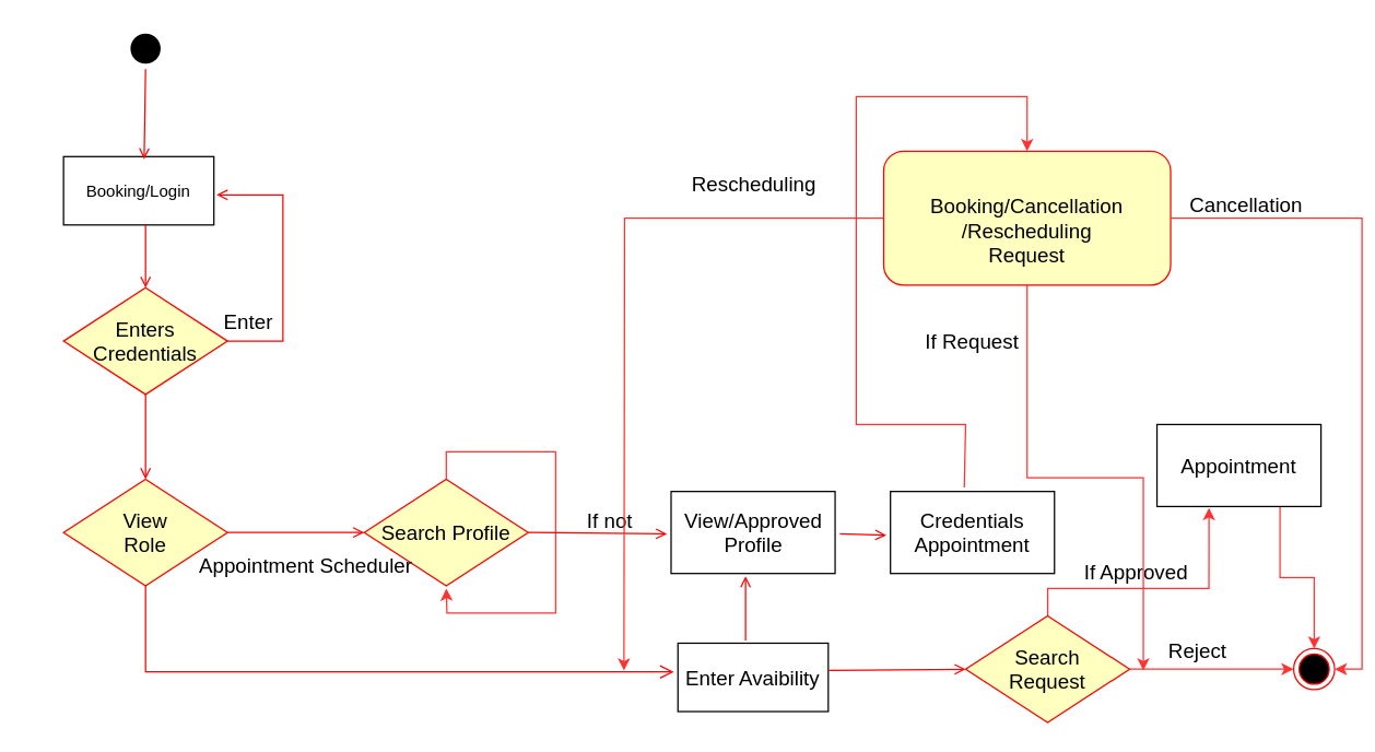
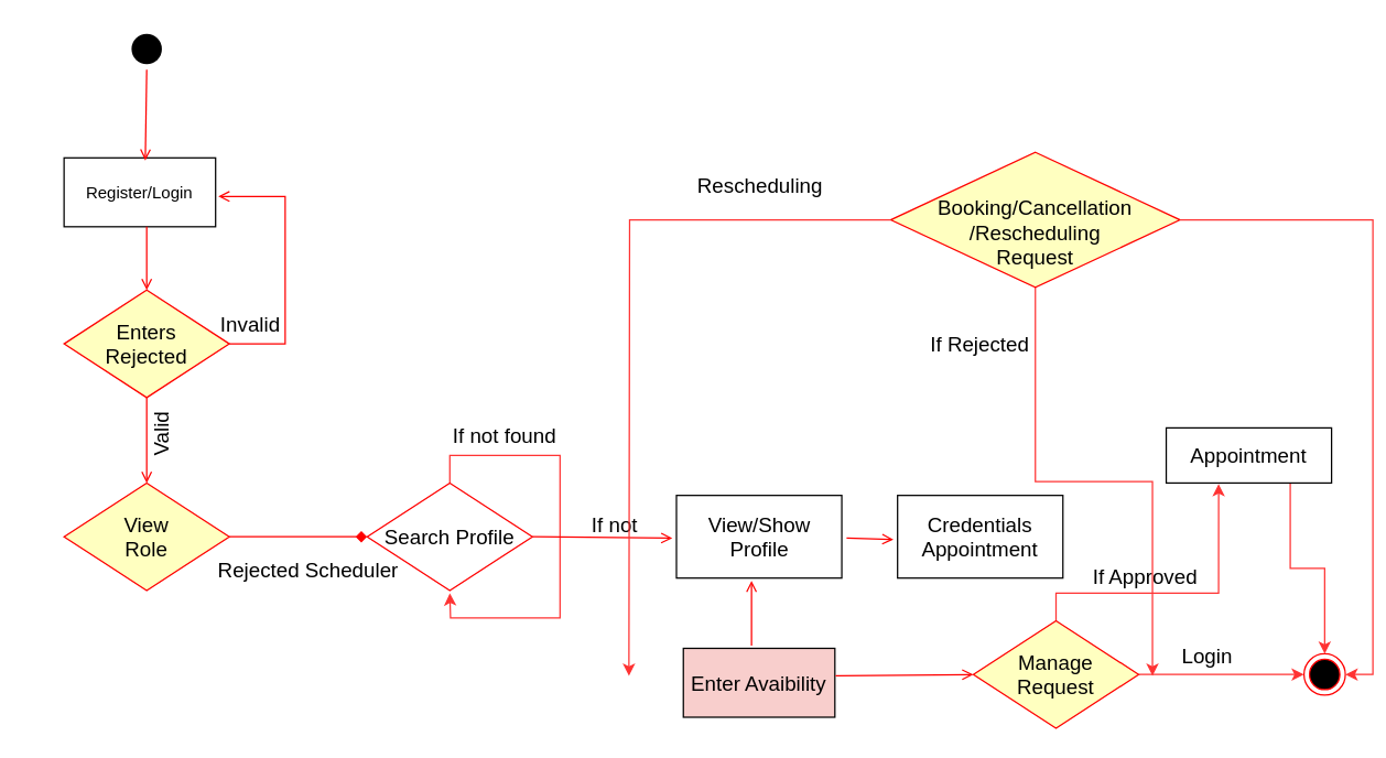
- <mxCell id="4" value="Booking/Login" style="" parent="1" vertex="1"><mxGeometry x="46" y="114" width="110" height="50" as="geometry" /></mxCell>
+ <mxCell id="4" value="Register/Login" style="" parent="1" vertex="1"><mxGeometry x="46" y="114" width="110" height="50" as="geometry" /></mxCell>
- <mxCell id="40" value="Cancellation" style="text;html=1;align=center;verticalAlign=middle;resizable=0;points=[];autosize=1;strokeColor=none;fillColor=none;fontSize=15;" parent="1" vertex="1"><mxGeometry x="856" y="134" width="110" height="30" as="geometry" /></mxCell>
- <mxCell id="35" value="&lt;div&gt;&lt;br&gt;&lt;/div&gt;&lt;div&gt;Booking/Cancellation&lt;/div&gt;&lt;div&gt;/Rescheduling&lt;/div&gt;&lt;div&gt;Request&lt;br&gt;&lt;/div&gt;" style="whiteSpace=wrap;html=1;fillColor=#ffffc0;strokeColor=#ff0000;fontSize=15;rounded=1;" parent="1" vertex="1"><mxGeometry x="646" y="110" width="210" height="98" as="geometry" /></mxCell>
+ <mxCell id="35" value="&lt;div&gt;&lt;br&gt;&lt;/div&gt;&lt;div&gt;Booking/Cancellation&lt;/div&gt;&lt;div&gt;/Rescheduling&lt;/div&gt;&lt;div&gt;Request&lt;br&gt;&lt;/div&gt;" style="rhombus;whiteSpace=wrap;html=1;fillColor=#ffffc0;strokeColor=#ff0000;fontSize=15;" parent="1" vertex="1"><mxGeometry x="646" y="110" width="210" height="98" as="geometry" /></mxCell>
- <mxCell id="41" value="" style="endArrow=classic;html=1;rounded=0;strokeColor=#FF3333;exitX=0.45;exitY=-0.05;exitDx=0;exitDy=0;entryX=0.5;entryY=0;entryDx=0;entryDy=0;exitPerimeter=0;" edge="1" parent="1" source="20" target="35"><mxGeometry width="50" height="50" relative="1" as="geometry"><mxPoint x="486" y="270" as="sourcePoint" /><mxPoint x="746" y="70" as="targetPoint" /><Array as="points"><mxPoint x="706" y="310" /><mxPoint x="626" y="310" /><mxPoint x="626" y="70" /><mxPoint x="751" y="70" /></Array></mxGeometry></mxCell>
- <mxCell id="9" value="&lt;font style=&quot;font-size: 15px;&quot;&gt;Enter&lt;/font&gt;" style="text;html=1;align=center;verticalAlign=middle;resizable=0;points=[];autosize=1;strokeColor=none;fillColor=none;" parent="1" vertex="1"><mxGeometry x="146" y="220" width="70" height="30" as="geometry" /></mxCell>
+ <mxCell id="9" value="&lt;font style=&quot;font-size: 15px;&quot;&gt;Invalid&lt;/font&gt;" style="text;html=1;align=center;verticalAlign=middle;resizable=0;points=[];autosize=1;strokeColor=none;fillColor=none;" parent="1" vertex="1"><mxGeometry x="146" y="220" width="70" height="30" as="geometry" /></mxCell>
- <mxCell id="11" value="&lt;div&gt;Enters&lt;/div&gt;&lt;div&gt;Credentials&lt;br&gt;&lt;/div&gt;" style="rhombus;whiteSpace=wrap;html=1;fillColor=#ffffc0;strokeColor=#ff0000;fontSize=15;" parent="1" vertex="1"><mxGeometry x="46" y="210" width="120" height="78" as="geometry" /></mxCell>
+ <mxCell id="11" value="&lt;div&gt;Enters&lt;/div&gt;&lt;div&gt;Rejected&lt;br&gt;&lt;/div&gt;" style="rhombus;whiteSpace=wrap;html=1;fillColor=#ffffc0;strokeColor=#ff0000;fontSize=15;" parent="1" vertex="1"><mxGeometry x="46" y="210" width="120" height="78" as="geometry" /></mxCell>
- <mxCell id="36" value="If Request" style="text;html=1;strokeColor=none;fillColor=none;align=center;verticalAlign=middle;whiteSpace=wrap;rounded=0;fontSize=15;" parent="1" vertex="1"><mxGeometry x="666" y="234" width="90" height="30" as="geometry" /></mxCell>
+ <mxCell id="36" value="If Rejected" style="text;html=1;strokeColor=none;fillColor=none;align=center;verticalAlign=middle;whiteSpace=wrap;rounded=0;fontSize=15;" parent="1" vertex="1"><mxGeometry x="666" y="234" width="90" height="30" as="geometry" /></mxCell>
+ <mxCell id="10" value="&lt;font style=&quot;font-size: 15px;&quot;&gt;Valid&lt;/font&gt;" style="text;html=1;align=center;verticalAlign=middle;resizable=0;points=[];autosize=1;strokeColor=none;fillColor=none;horizontal=0;" parent="1" vertex="1"><mxGeometry x="86" y="300" width="60" height="30" as="geometry" /></mxCell>
+ <mxCell id="24" value="If not found" style="text;html=1;strokeColor=none;fillColor=none;align=center;verticalAlign=middle;whiteSpace=wrap;rounded=0;fontSize=15;" parent="1" vertex="1"><mxGeometry x="326" y="300" width="80" height="30" as="geometry" /></mxCell>
- <mxCell id="32" value="Appointment" style="whiteSpace=wrap;html=1;fontSize=15;fillColor=#FFFFFF;strokeColor=#000000;fontColor=rgb(0, 0, 0);" parent="1" vertex="1"><mxGeometry x="846" y="310" width="120" height="60" as="geometry" /></mxCell>
+ <mxCell id="32" value="Appointment" style="whiteSpace=wrap;html=1;fontSize=15;fillColor=#FFFFFF;strokeColor=#000000;fontColor=rgb(0, 0, 0);" parent="1" vertex="1"><mxGeometry x="846" y="310" width="120" height="40" as="geometry" /></mxCell>
- <mxCell id="17" value="" style="endArrow=open;strokeColor=#FF0000;endFill=1;rounded=0;entryX=0;entryY=0.5;entryDx=0;entryDy=0;" parent="1" source="14" target="16" edge="1"><mxGeometry relative="1" as="geometry"><mxPoint x="116" y="298" as="sourcePoint" /><mxPoint x="116" y="360" as="targetPoint" /></mxGeometry></mxCell>
+ <mxCell id="17" value="" style="endArrow=diamond;strokeColor=#FF0000;endFill=1;rounded=0;entryX=0;entryY=0.5;entryDx=0;entryDy=0;" parent="1" source="14" target="16" edge="1"><mxGeometry relative="1" as="geometry"><mxPoint x="116" y="298" as="sourcePoint" /><mxPoint x="116" y="360" as="targetPoint" /></mxGeometry></mxCell>
- <mxCell id="16" value="Search Profile" style="rhombus;whiteSpace=wrap;html=1;fillColor=#ffffc0;strokeColor=#ff0000;fontSize=15;" parent="1" vertex="1"><mxGeometry x="266" y="350" width="120" height="78" as="geometry" /></mxCell>
+ <mxCell id="16" value="Search Profile" style="rhombus;whiteSpace=wrap;html=1;fillColor=#ffffff;strokeColor=#ff0000;fontSize=15;" parent="1" vertex="1"><mxGeometry x="266" y="350" width="120" height="78" as="geometry" /></mxCell>
- <mxCell id="18" value="View/Approved Profile" style="whiteSpace=wrap;html=1;fontSize=15;fillColor=#FFFFFF;strokeColor=#000000;fontColor=rgb(0, 0, 0);" parent="1" vertex="1"><mxGeometry x="490.5" y="359" width="120" height="60" as="geometry" /></mxCell>
+ <mxCell id="18" value="View/Show Profile" style="whiteSpace=wrap;html=1;fontSize=15;fillColor=#FFFFFF;strokeColor=#000000;fontColor=rgb(0, 0, 0);" parent="1" vertex="1"><mxGeometry x="490.5" y="359" width="120" height="60" as="geometry" /></mxCell>
- <mxCell id="22" value="&lt;font style=&quot;font-size: 15px;&quot;&gt;Appointment Scheduler&lt;br&gt;&lt;/font&gt;" style="text;html=1;strokeColor=none;fillColor=none;align=center;verticalAlign=middle;whiteSpace=wrap;rounded=0;" parent="1" vertex="1"><mxGeometry x="136" y="398" width="175" height="30" as="geometry" /></mxCell>
+ <mxCell id="22" value="&lt;font style=&quot;font-size: 15px;&quot;&gt;Rejected Scheduler&lt;br&gt;&lt;/font&gt;" style="text;html=1;strokeColor=none;fillColor=none;align=center;verticalAlign=middle;whiteSpace=wrap;rounded=0;" parent="1" vertex="1"><mxGeometry x="136" y="398" width="175" height="30" as="geometry" /></mxCell>
- <mxCell id="30" value="Reject" style="text;html=1;strokeColor=none;fillColor=none;align=center;verticalAlign=middle;whiteSpace=wrap;rounded=0;fontSize=15;" parent="1" vertex="1"><mxGeometry x="846" y="460" width="60" height="30" as="geometry" /></mxCell>
+ <mxCell id="30" value="Login" style="text;html=1;strokeColor=none;fillColor=none;align=center;verticalAlign=middle;whiteSpace=wrap;rounded=0;fontSize=15;" parent="1" vertex="1"><mxGeometry x="846" y="460" width="60" height="30" as="geometry" /></mxCell>
- <mxCell id="27" value="&lt;div&gt;Search&lt;/div&gt;&lt;div&gt;Request&lt;/div&gt;" style="rhombus;whiteSpace=wrap;html=1;fillColor=#ffffc0;strokeColor=#ff0000;fontSize=15;" parent="1" vertex="1"><mxGeometry x="706" y="450" width="120" height="78" as="geometry" /></mxCell>
+ <mxCell id="27" value="&lt;div&gt;Manage&lt;/div&gt;&lt;div&gt;Request&lt;/div&gt;" style="rhombus;whiteSpace=wrap;html=1;fillColor=#ffffc0;strokeColor=#ff0000;fontSize=15;" parent="1" vertex="1"><mxGeometry x="706" y="450" width="120" height="78" as="geometry" /></mxCell>
- <mxCell id="12" value="" style="edgeStyle=elbowEdgeStyle;elbow=horizontal;verticalAlign=bottom;endArrow=open;endSize=8;strokeColor=#FF0000;endFill=1;rounded=0;exitX=0.5;exitY=1;exitDx=0;exitDy=0;entryX=-0.027;entryY=0.42;entryDx=0;entryDy=0;entryPerimeter=0;" parent="1" source="14" target="6" edge="1"><mxGeometry x="267.5" y="518" as="geometry"><mxPoint x="196" y="460" as="targetPoint" /><mxPoint x="106" y="495" as="sourcePoint" /><Array as="points"><mxPoint x="106" y="490" /></Array></mxGeometry></mxCell>
- <mxCell id="6" value="Enter Avaibility" style="fontSize=15;" parent="1" vertex="1"><mxGeometry x="495.5" y="470" width="110" height="50" as="geometry" /></mxCell>
+ <mxCell id="6" value="Enter Avaibility" style="fontSize=15;fillColor=#f8cecc;" parent="1" vertex="1"><mxGeometry x="495.5" y="470" width="110" height="50" as="geometry" /></mxCell>
